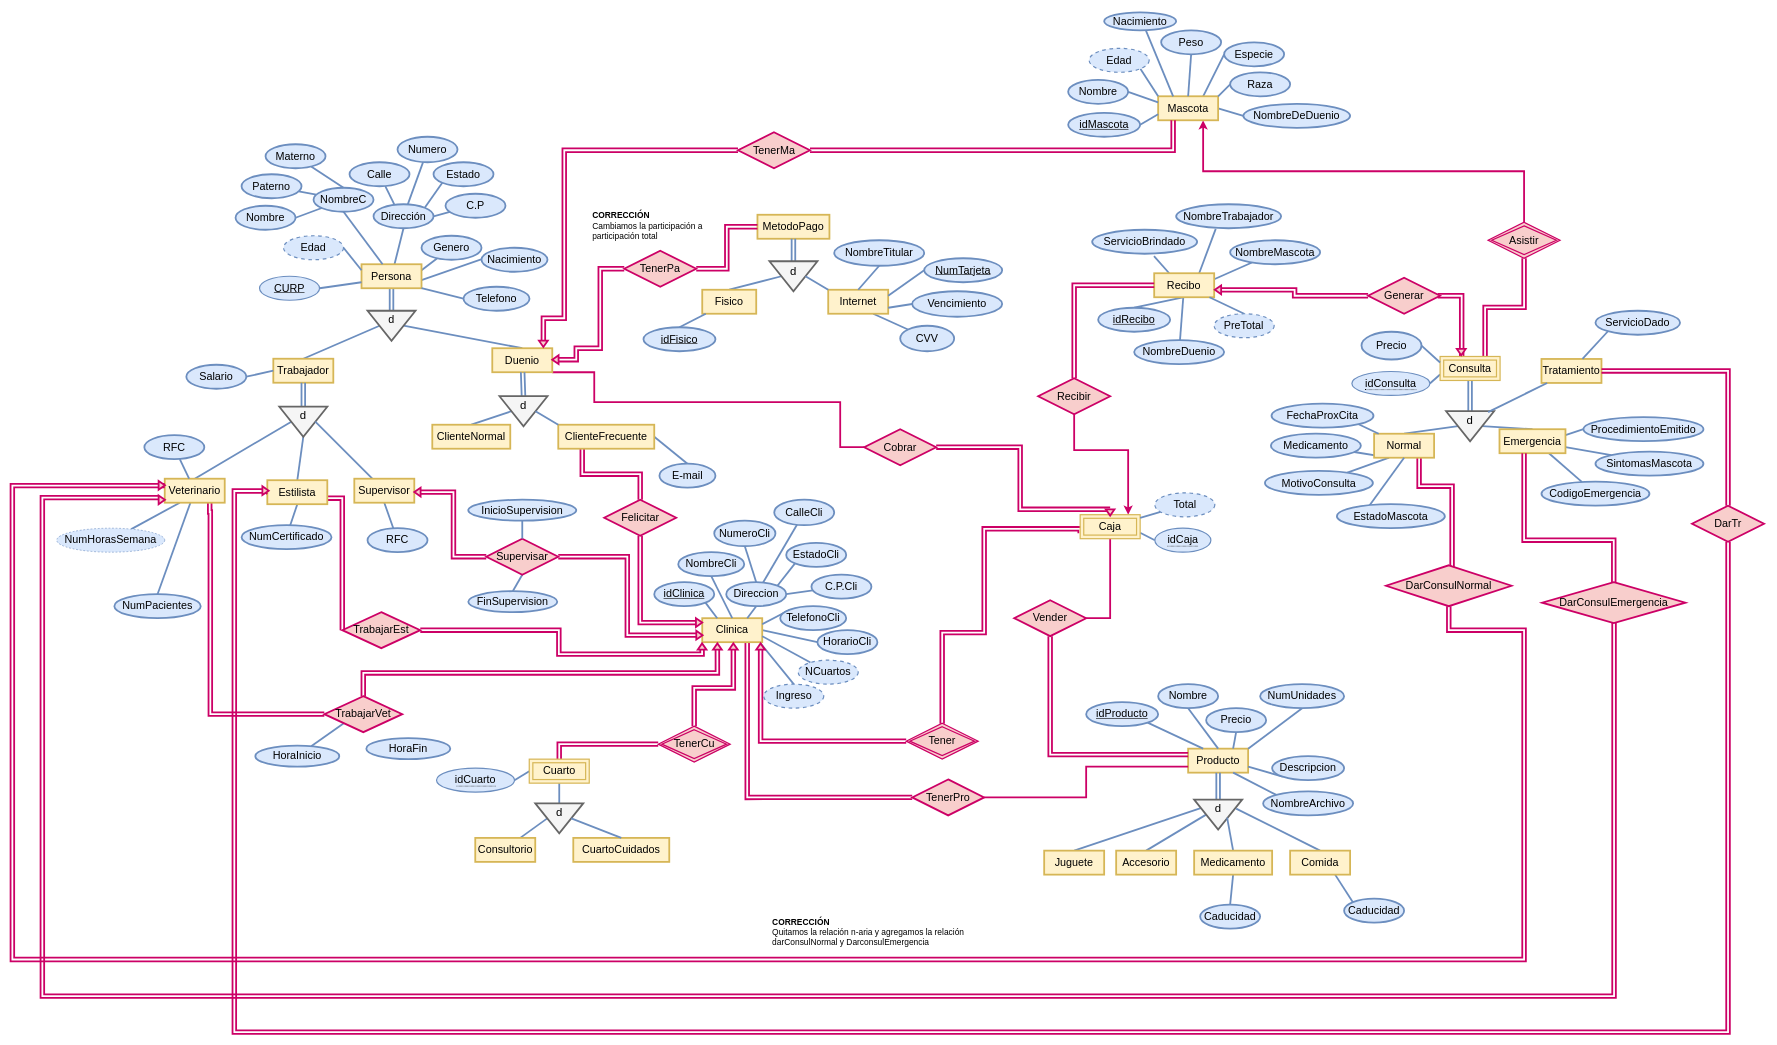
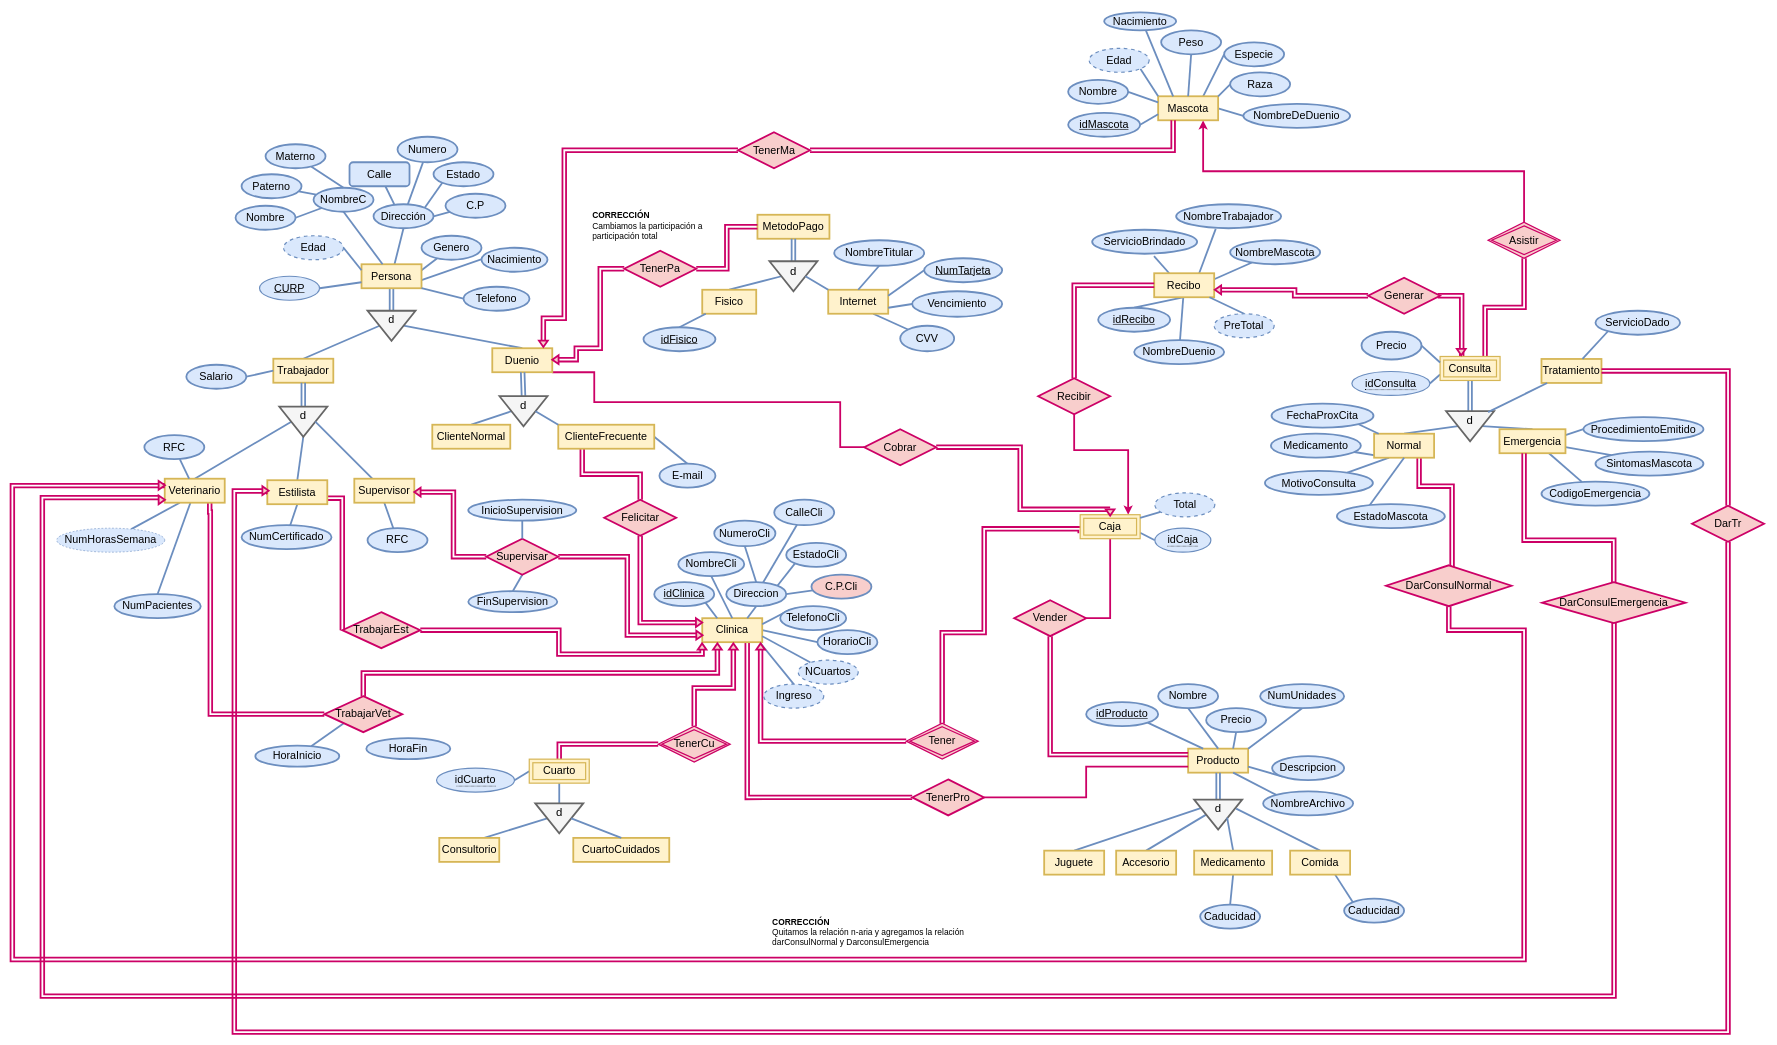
- <mxCell id="18" value="Calle" style="ellipse;whiteSpace=wrap;html=1;align=center;fontSize=18;strokeWidth=3;fillColor=#dae8fc;strokeColor=#6c8ebf;" vertex="1" parent="1"><mxGeometry x="582.04" y="270" width="100" height="40" as="geometry" /></mxCell>
+ <mxCell id="18" value="Calle" style="whiteSpace=wrap;html=1;align=center;fontSize=18;strokeWidth=3;fillColor=#dae8fc;strokeColor=#6c8ebf;rounded=1;" vertex="1" parent="1"><mxGeometry x="582.04" y="270" width="100" height="40" as="geometry" /></mxCell>
- <mxCell id="50" value="C.P.Cli" style="ellipse;whiteSpace=wrap;html=1;align=center;fontSize=18;strokeWidth=3;fillColor=#dae8fc;strokeColor=#6c8ebf;" vertex="1" parent="1"><mxGeometry x="1352.04" y="957.5" width="100" height="40" as="geometry" /></mxCell>
+ <mxCell id="50" value="C.P.Cli" style="ellipse;whiteSpace=wrap;html=1;align=center;fontSize=18;strokeWidth=3;fillColor=#f8cecc;strokeColor=#6c8ebf;" vertex="1" parent="1"><mxGeometry x="1352.04" y="957.5" width="100" height="40" as="geometry" /></mxCell>
- <mxCell id="136" value="Consultorio" style="whiteSpace=wrap;html=1;align=center;fontSize=18;strokeWidth=3;fillColor=#fff2cc;strokeColor=#d6b656;" vertex="1" parent="1"><mxGeometry x="791.64" y="1396.25" width="100" height="40" as="geometry" /></mxCell>
+ <mxCell id="136" value="Consultorio" style="whiteSpace=wrap;html=1;align=center;fontSize=18;strokeWidth=3;fillColor=#fff2cc;strokeColor=#d6b656;" vertex="1" parent="1"><mxGeometry x="731.64" y="1396.25" width="100" height="40" as="geometry" /></mxCell>
